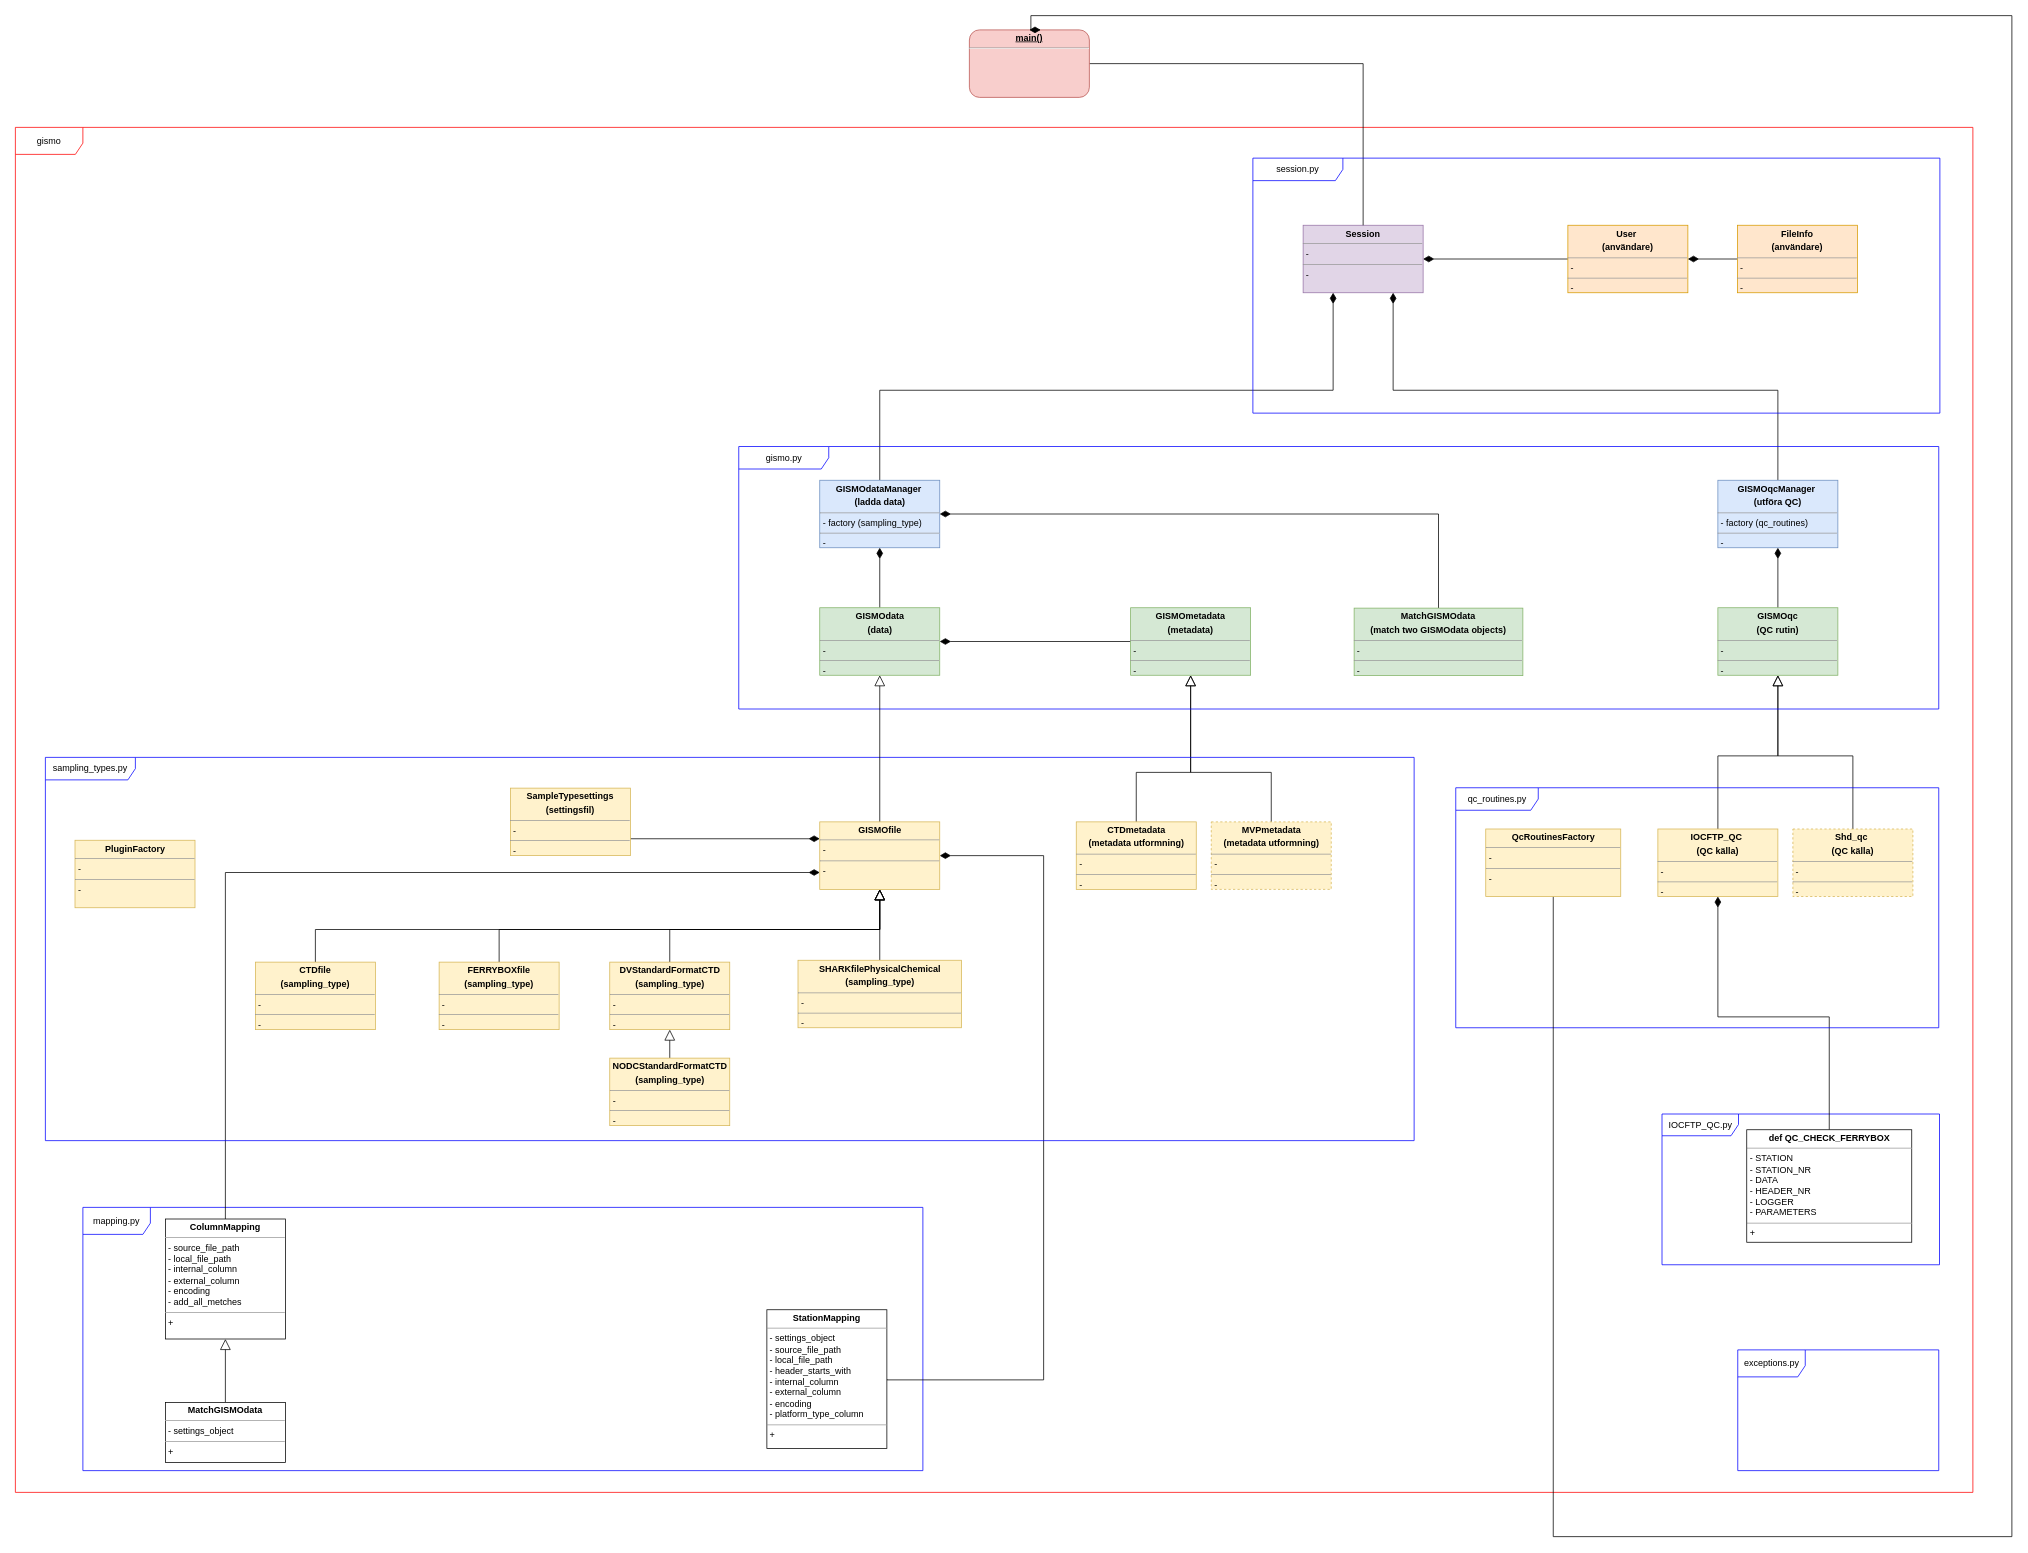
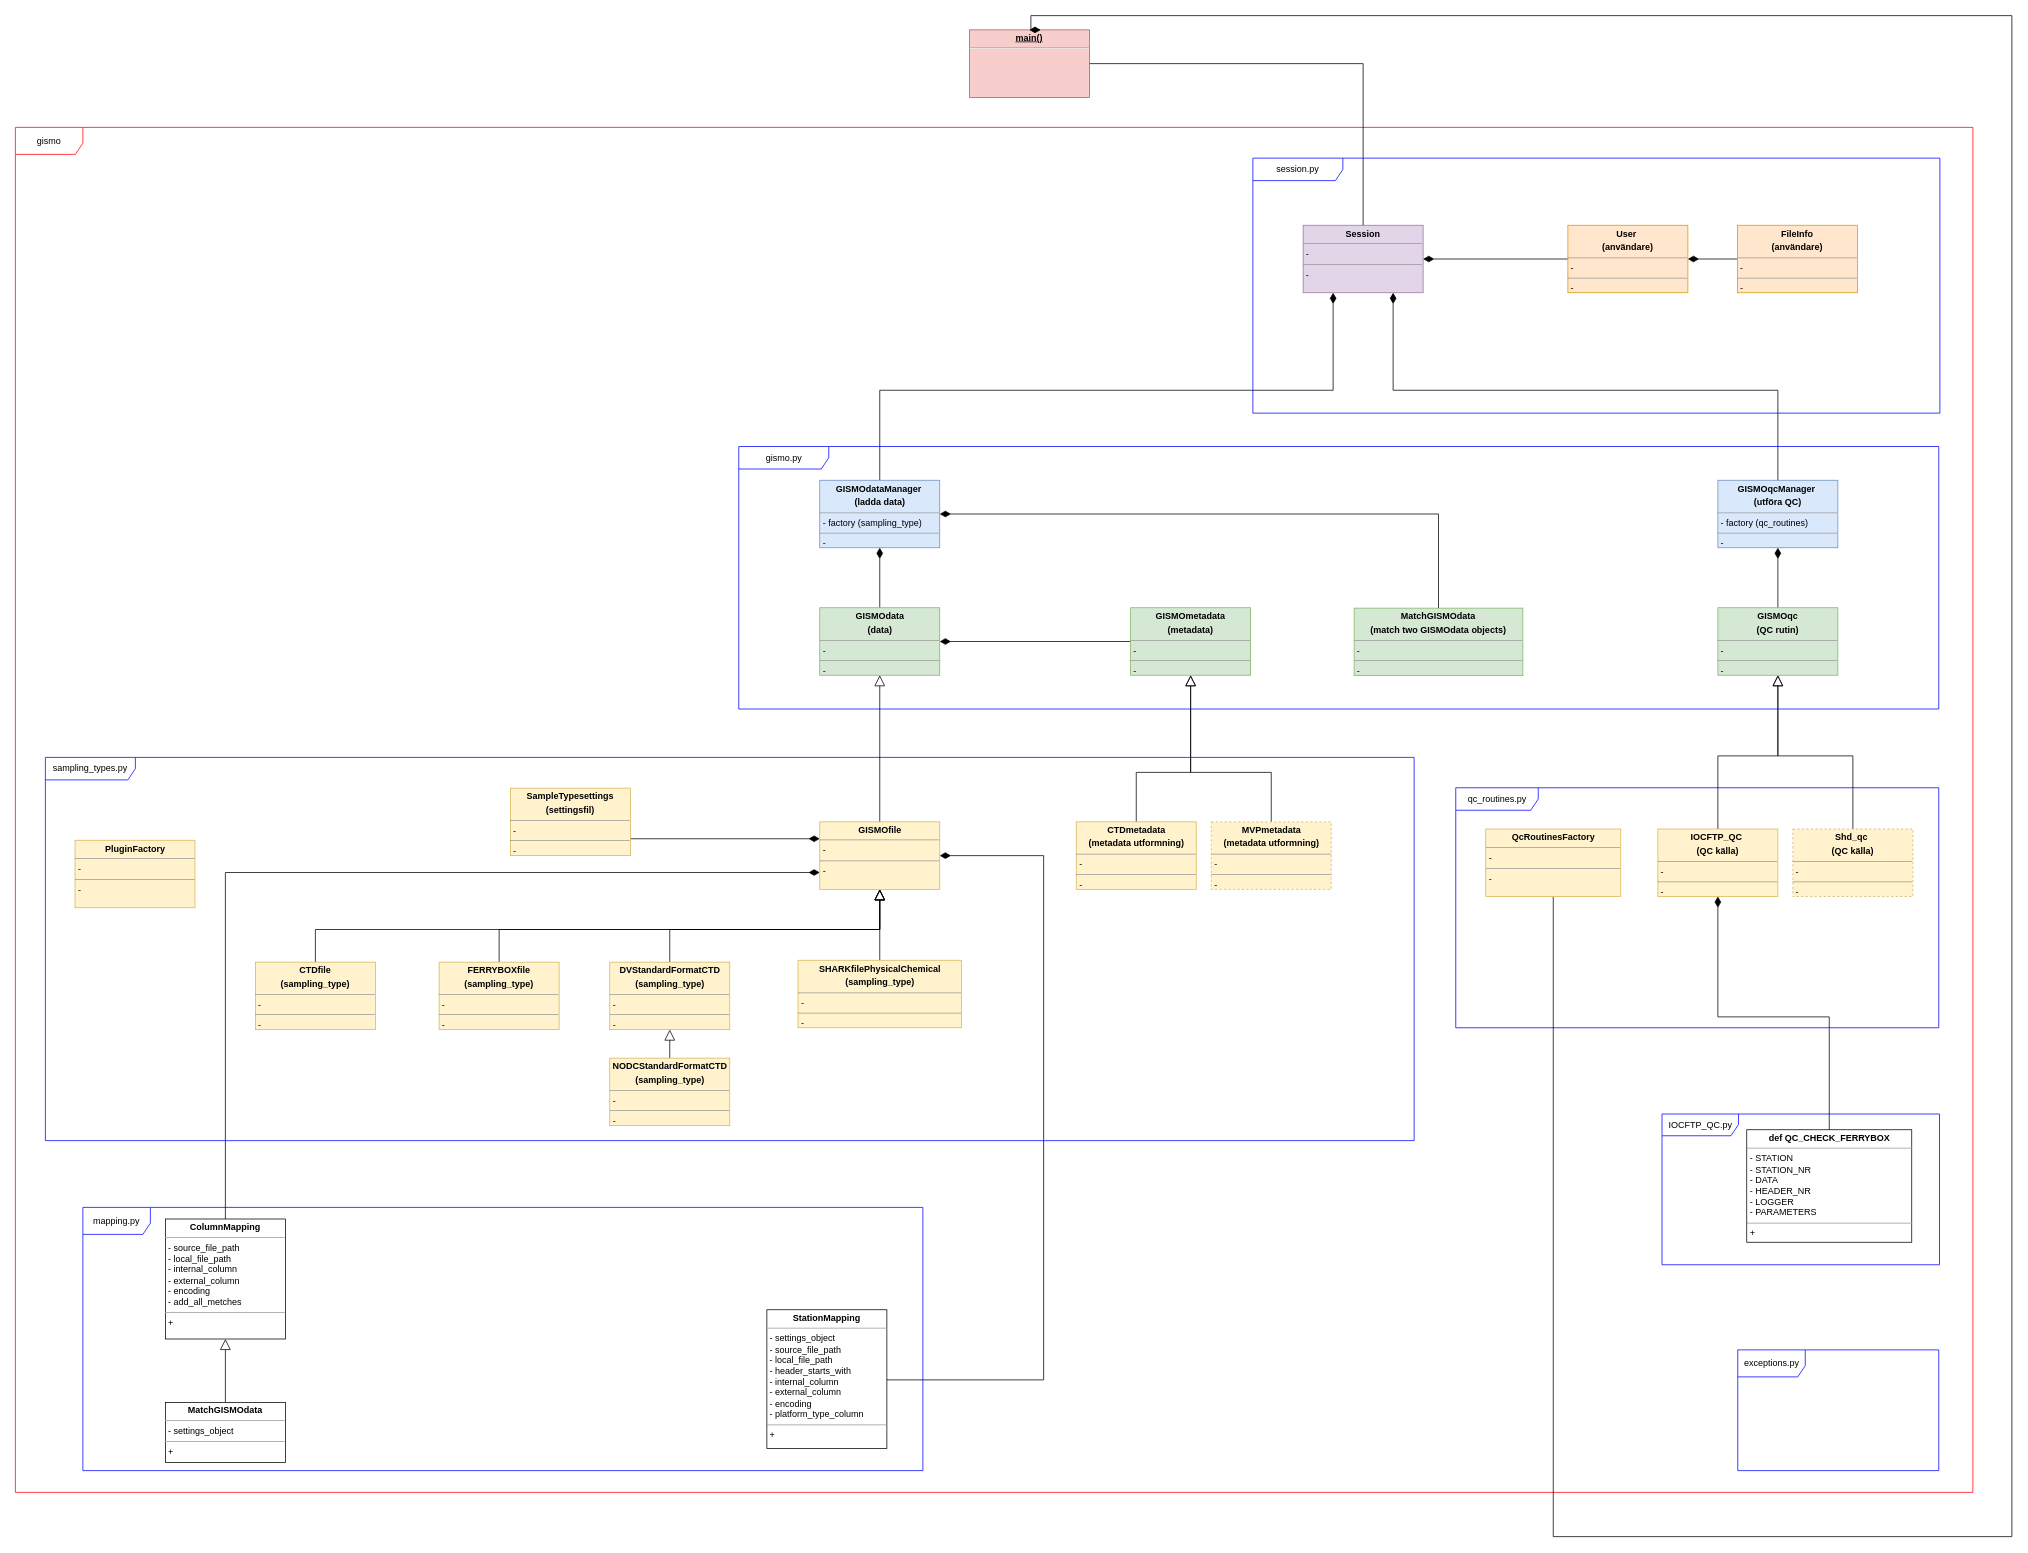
- <mxCell id="44" value="&lt;p style=&quot;margin: 0px ; margin-top: 4px ; text-align: center ; text-decoration: underline&quot;&gt;&lt;b&gt;main()&lt;/b&gt;&lt;/p&gt;&lt;hr&gt;&lt;p style=&quot;margin: 0px ; margin-left: 8px&quot;&gt;&lt;br&gt;&lt;/p&gt;" style="verticalAlign=top;align=left;overflow=fill;fontSize=12;fontFamily=Helvetica;html=1;strokeColor=#b85450;fillColor=#f8cecc;rounded=1;" vertex="1" parent="1"><mxGeometry x="1292" y="39" width="160" height="90" as="geometry" /></mxCell>
+ <mxCell id="44" value="&lt;p style=&quot;margin: 0px ; margin-top: 4px ; text-align: center ; text-decoration: underline&quot;&gt;&lt;b&gt;main()&lt;/b&gt;&lt;/p&gt;&lt;hr&gt;&lt;p style=&quot;margin: 0px ; margin-left: 8px&quot;&gt;&lt;br&gt;&lt;/p&gt;" style="verticalAlign=top;align=left;overflow=fill;fontSize=12;fontFamily=Helvetica;html=1;strokeColor=#b85450;fillColor=#f8cecc;" vertex="1" parent="1"><mxGeometry x="1292" y="39" width="160" height="90" as="geometry" /></mxCell>
